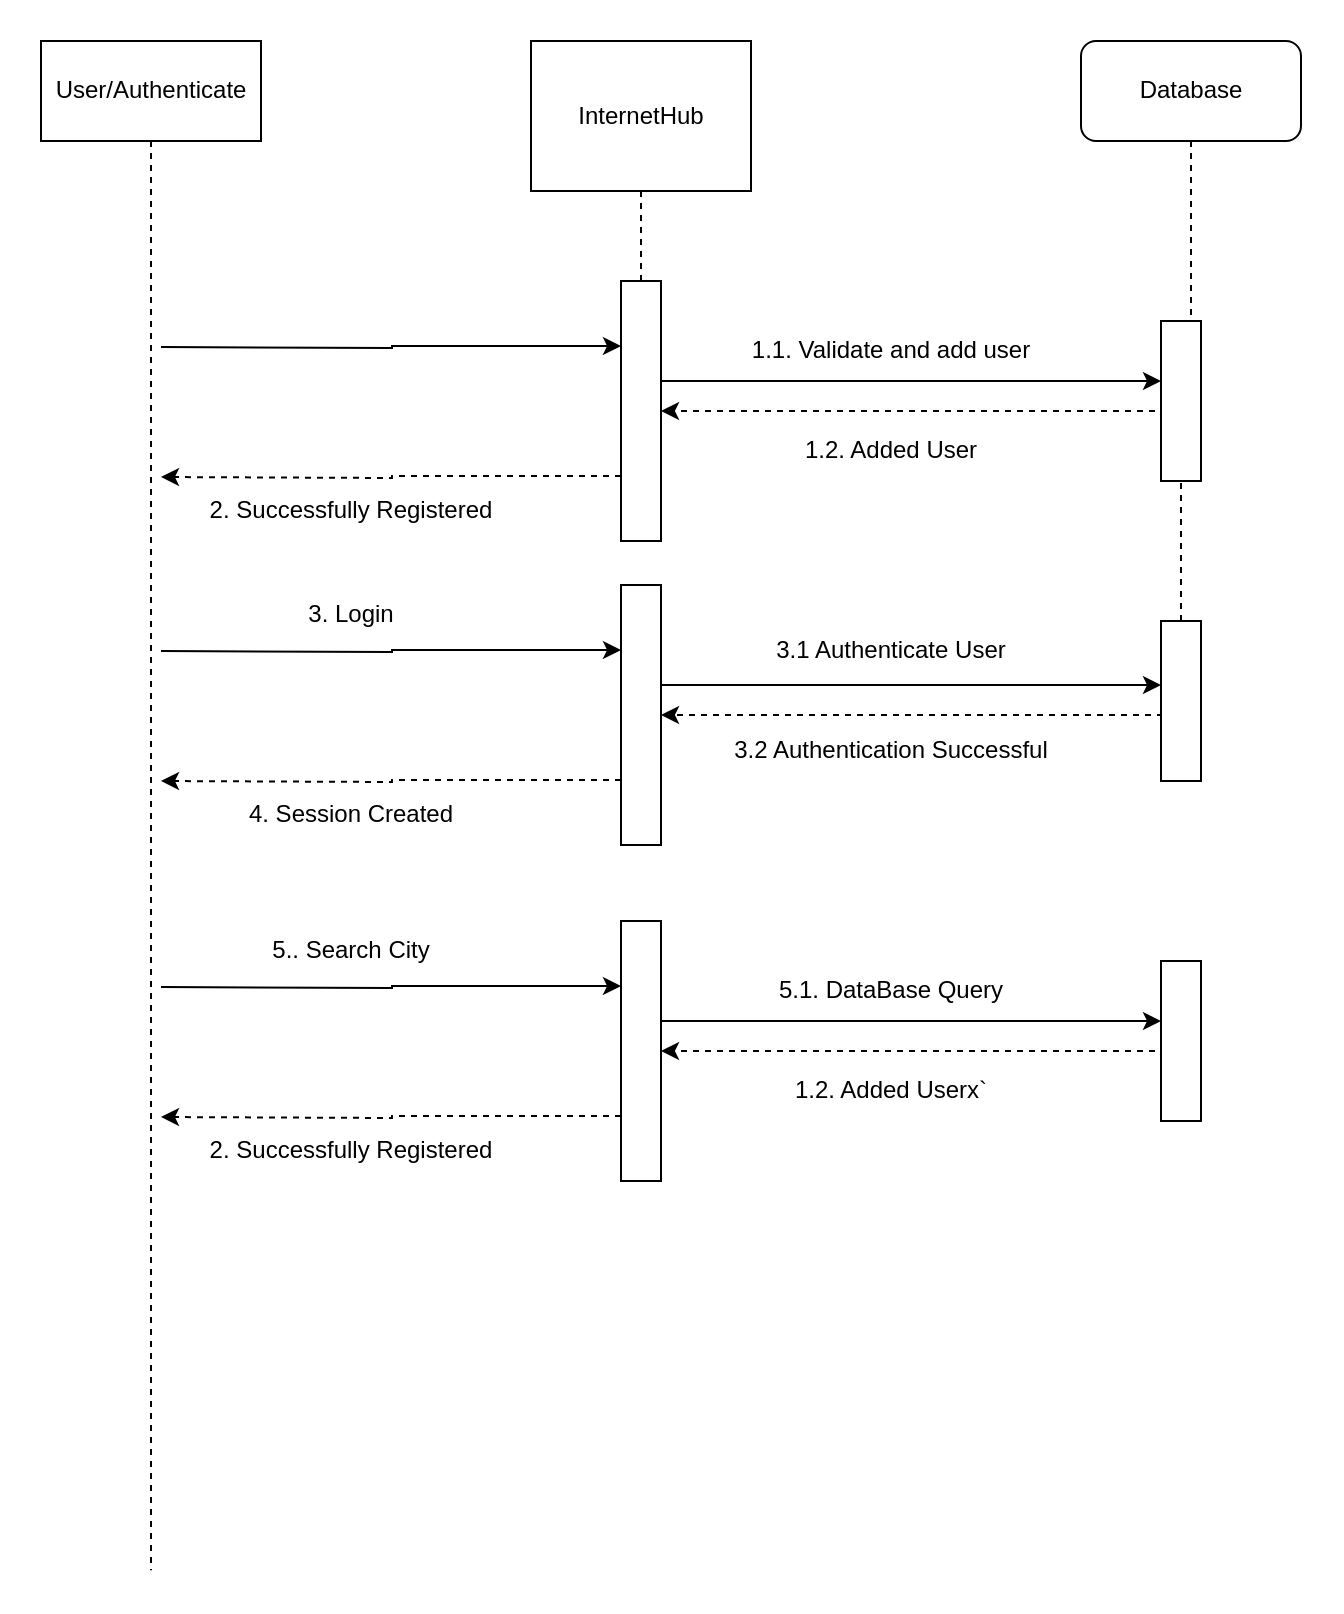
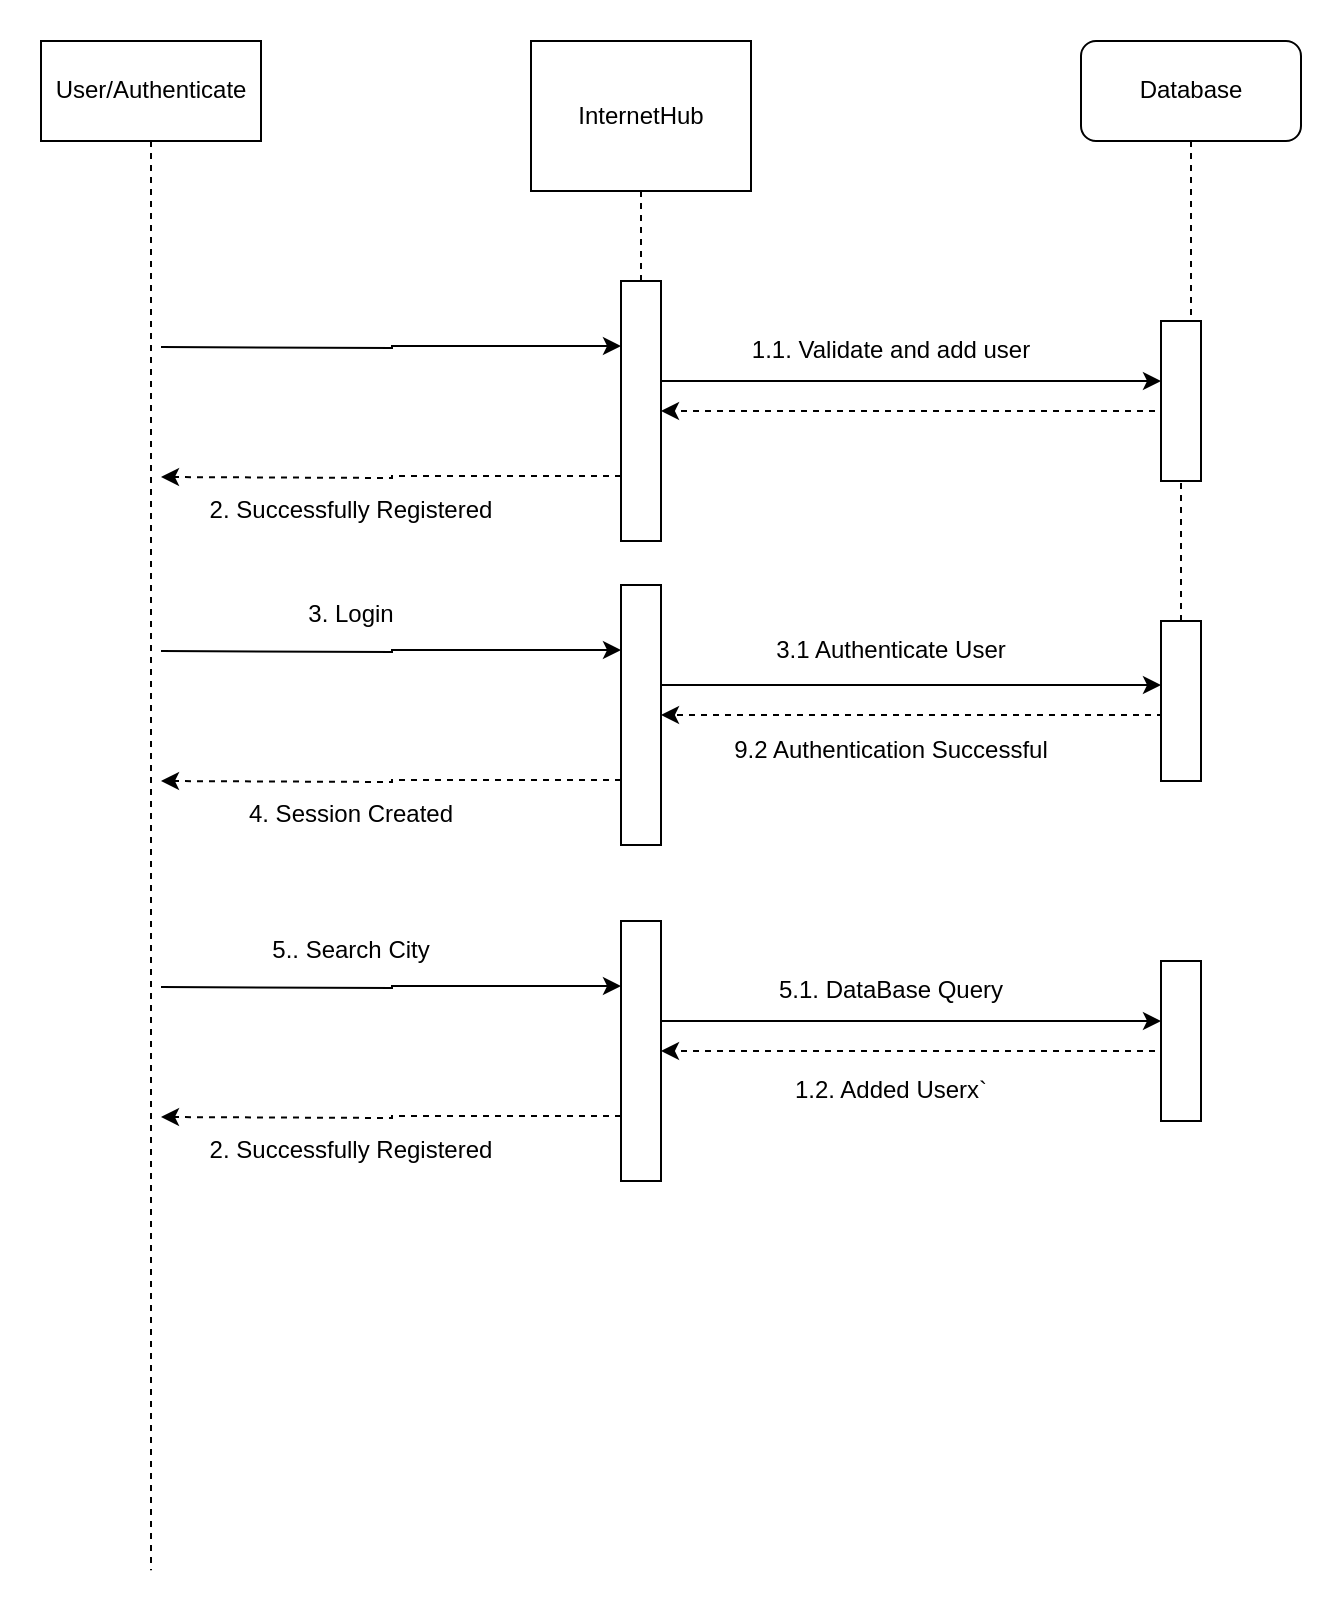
- <mxCell id="22" value="1.2. Added User" style="text;html=1;resizable=0;autosize=1;align=center;verticalAlign=middle;points=[];fillColor=none;strokeColor=none;rounded=0;" vertex="1" parent="1"><mxGeometry x="390" y="210" width="110" height="30" as="geometry" /></mxCell>
- <mxCell id="26" value="3.2 Authentication Successful" style="text;html=1;resizable=0;autosize=1;align=center;verticalAlign=middle;points=[];fillColor=none;strokeColor=none;rounded=0;" vertex="1" parent="1"><mxGeometry x="355" y="360" width="180" height="30" as="geometry" /></mxCell>
+ <mxCell id="26" value="9.2 Authentication Successful" style="text;html=1;resizable=0;autosize=1;align=center;verticalAlign=middle;points=[];fillColor=none;strokeColor=none;rounded=0;" vertex="1" parent="1"><mxGeometry x="355" y="360" width="180" height="30" as="geometry" /></mxCell>
